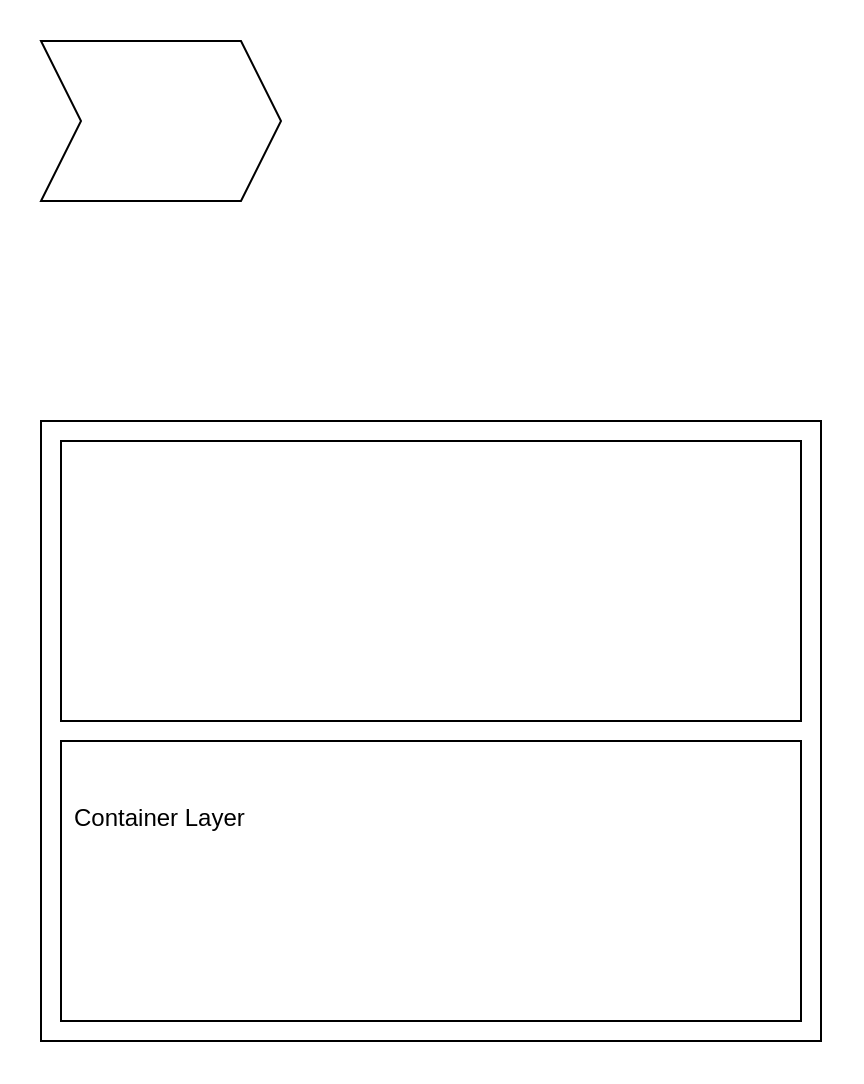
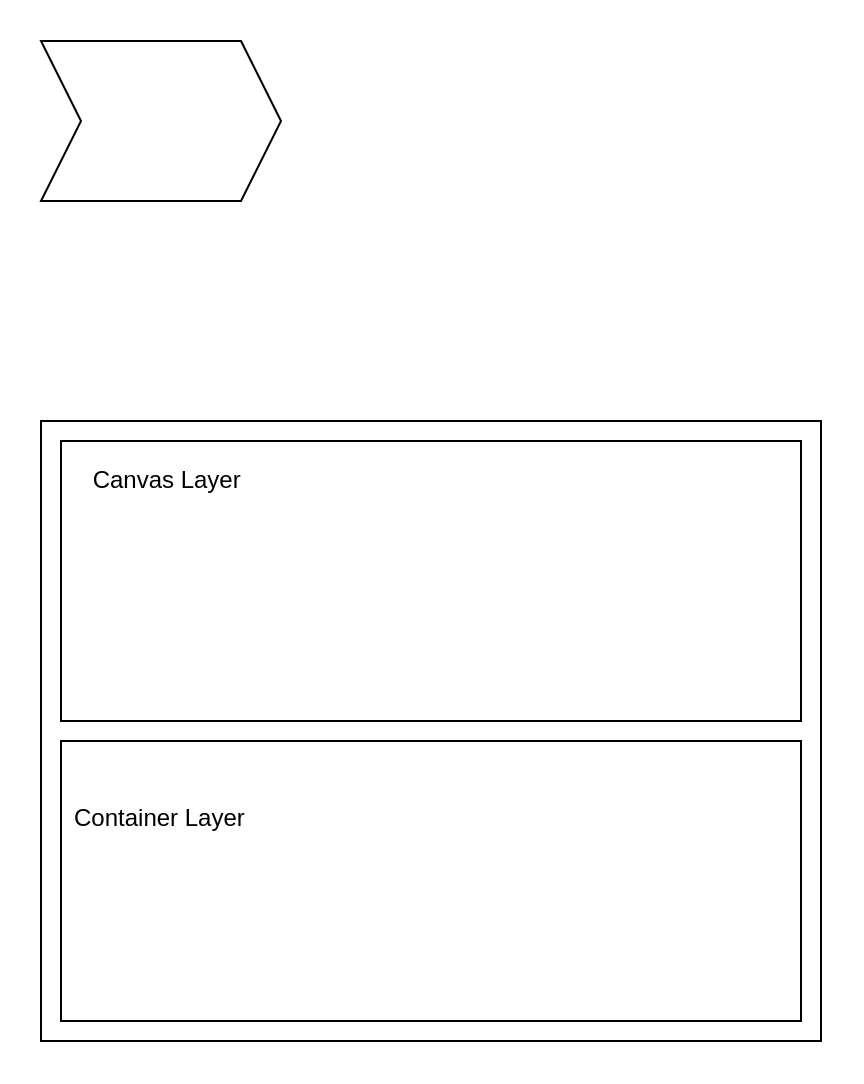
+ <mxCell id="6" value="Canvas Layer&amp;nbsp;" style="text;html=1;strokeColor=none;fillColor=none;align=center;verticalAlign=middle;whiteSpace=wrap;rounded=0;" vertex="1" parent="1"><mxGeometry x="40" y="230" width="90" height="20" as="geometry" /></mxCell>
